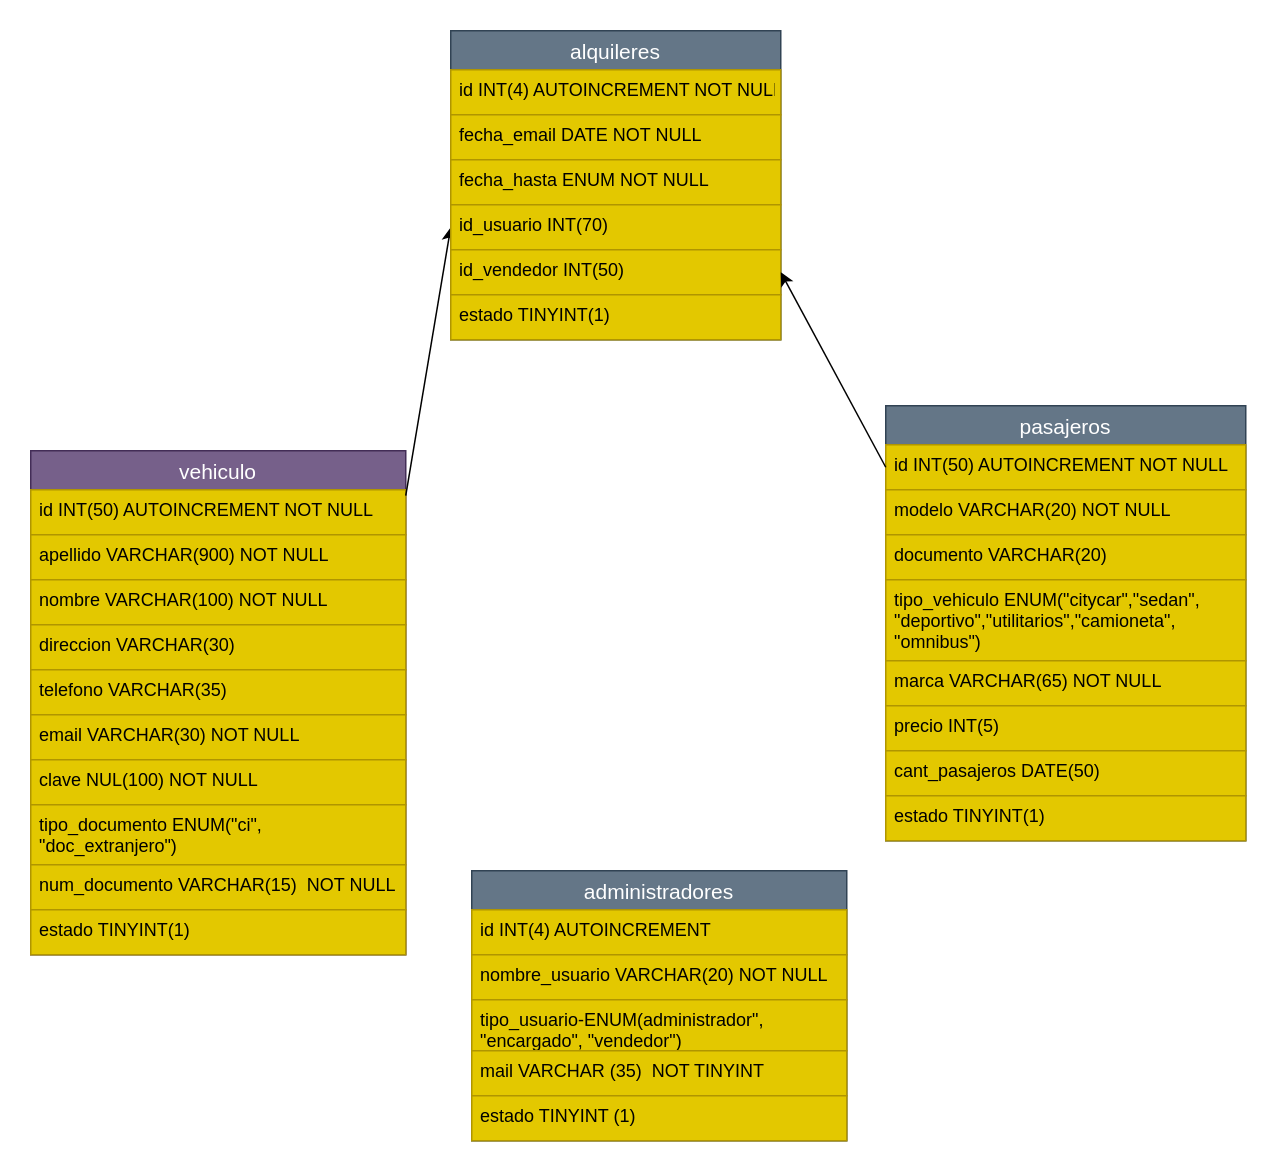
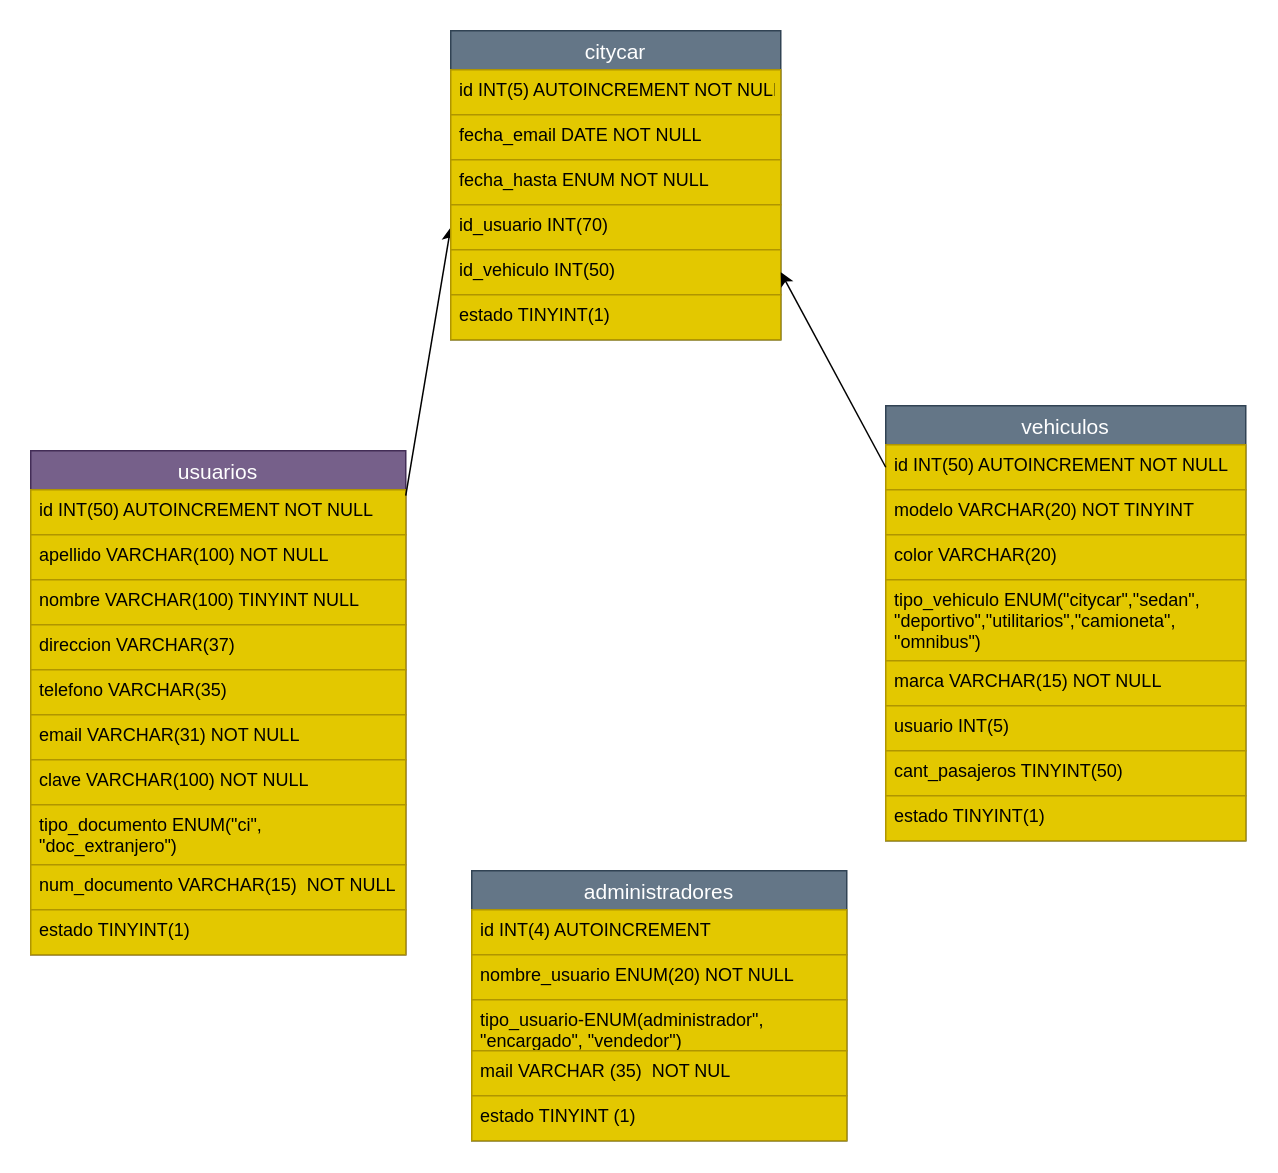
- <mxCell id="23" value="alquileres" style="swimlane;fontStyle=0;childLayout=stackLayout;horizontal=1;startSize=26;horizontalStack=0;resizeParent=1;resizeParentMax=0;resizeLast=0;collapsible=1;marginBottom=0;align=center;fontSize=14;fillColor=#647687;fontColor=#ffffff;strokeColor=#314354;" parent="1" vertex="1"><mxGeometry x="300" y="20" width="220" height="206" as="geometry" /></mxCell>
+ <mxCell id="23" value="citycar" style="swimlane;fontStyle=0;childLayout=stackLayout;horizontal=1;startSize=26;horizontalStack=0;resizeParent=1;resizeParentMax=0;resizeLast=0;collapsible=1;marginBottom=0;align=center;fontSize=14;fillColor=#647687;fontColor=#ffffff;strokeColor=#314354;" parent="1" vertex="1"><mxGeometry x="300" y="20" width="220" height="206" as="geometry" /></mxCell>
- <mxCell id="24" value="id INT(4) AUTOINCREMENT NOT NULL" style="text;strokeColor=#B09500;fillColor=#e3c800;spacingLeft=4;spacingRight=4;overflow=hidden;rotatable=0;points=[[0,0.5],[1,0.5]];portConstraint=eastwest;fontSize=12;fontColor=#000000;" parent="23" vertex="1"><mxGeometry y="26" width="220" height="30" as="geometry" /></mxCell>
+ <mxCell id="24" value="id INT(5) AUTOINCREMENT NOT NULL" style="text;strokeColor=#B09500;fillColor=#e3c800;spacingLeft=4;spacingRight=4;overflow=hidden;rotatable=0;points=[[0,0.5],[1,0.5]];portConstraint=eastwest;fontSize=12;fontColor=#000000;" parent="23" vertex="1"><mxGeometry y="26" width="220" height="30" as="geometry" /></mxCell>
- <mxCell id="28" value="id_vendedor INT(50)" style="text;strokeColor=#B09500;fillColor=#e3c800;spacingLeft=4;spacingRight=4;overflow=hidden;rotatable=0;points=[[0,0.5],[1,0.5]];portConstraint=eastwest;fontSize=12;fontColor=#000000;" parent="23" vertex="1"><mxGeometry y="146" width="220" height="30" as="geometry" /></mxCell>
+ <mxCell id="28" value="id_vehiculo INT(50)" style="text;strokeColor=#B09500;fillColor=#e3c800;spacingLeft=4;spacingRight=4;overflow=hidden;rotatable=0;points=[[0,0.5],[1,0.5]];portConstraint=eastwest;fontSize=12;fontColor=#000000;" parent="23" vertex="1"><mxGeometry y="146" width="220" height="30" as="geometry" /></mxCell>
- <mxCell id="13" value="pasajeros" style="swimlane;fontStyle=0;childLayout=stackLayout;horizontal=1;startSize=26;horizontalStack=0;resizeParent=1;resizeParentMax=0;resizeLast=0;collapsible=1;marginBottom=0;align=center;fontSize=14;fillColor=#647687;fontColor=#ffffff;strokeColor=#314354;" parent="1" vertex="1"><mxGeometry x="590" y="270" width="240" height="290" as="geometry" /></mxCell>
+ <mxCell id="13" value="vehiculos" style="swimlane;fontStyle=0;childLayout=stackLayout;horizontal=1;startSize=26;horizontalStack=0;resizeParent=1;resizeParentMax=0;resizeLast=0;collapsible=1;marginBottom=0;align=center;fontSize=14;fillColor=#647687;fontColor=#ffffff;strokeColor=#314354;" parent="1" vertex="1"><mxGeometry x="590" y="270" width="240" height="290" as="geometry" /></mxCell>
- <mxCell id="2" value="vehiculo" style="swimlane;fontStyle=0;childLayout=stackLayout;horizontal=1;startSize=26;horizontalStack=0;resizeParent=1;resizeParentMax=0;resizeLast=0;collapsible=1;marginBottom=0;align=center;fontSize=14;fillColor=#76608a;fontColor=#ffffff;strokeColor=#432D57;" parent="1" vertex="1"><mxGeometry x="20" y="300" width="250" height="336" as="geometry" /></mxCell>
+ <mxCell id="2" value="usuarios" style="swimlane;fontStyle=0;childLayout=stackLayout;horizontal=1;startSize=26;horizontalStack=0;resizeParent=1;resizeParentMax=0;resizeLast=0;collapsible=1;marginBottom=0;align=center;fontSize=14;fillColor=#76608a;fontColor=#ffffff;strokeColor=#432D57;" parent="1" vertex="1"><mxGeometry x="20" y="300" width="250" height="336" as="geometry" /></mxCell>
- <mxCell id="15" value="modelo VARCHAR(20) NOT NULL" style="text;strokeColor=#B09500;fillColor=#e3c800;spacingLeft=4;spacingRight=4;overflow=hidden;rotatable=0;points=[[0,0.5],[1,0.5]];portConstraint=eastwest;fontSize=12;fontColor=#000000;" parent="13" vertex="1"><mxGeometry y="56" width="240" height="30" as="geometry" /></mxCell>
+ <mxCell id="15" value="modelo VARCHAR(20) NOT TINYINT" style="text;strokeColor=#B09500;fillColor=#e3c800;spacingLeft=4;spacingRight=4;overflow=hidden;rotatable=0;points=[[0,0.5],[1,0.5]];portConstraint=eastwest;fontSize=12;fontColor=#000000;" parent="13" vertex="1"><mxGeometry y="56" width="240" height="30" as="geometry" /></mxCell>
- <mxCell id="4" value="apellido VARCHAR(900) NOT NULL" style="text;strokeColor=#B09500;fillColor=#e3c800;spacingLeft=4;spacingRight=4;overflow=hidden;rotatable=0;points=[[0,0.5],[1,0.5]];portConstraint=eastwest;fontSize=12;fontColor=#000000;" parent="2" vertex="1"><mxGeometry y="56" width="250" height="30" as="geometry" /></mxCell>
+ <mxCell id="4" value="apellido VARCHAR(100) NOT NULL" style="text;strokeColor=#B09500;fillColor=#e3c800;spacingLeft=4;spacingRight=4;overflow=hidden;rotatable=0;points=[[0,0.5],[1,0.5]];portConstraint=eastwest;fontSize=12;fontColor=#000000;" parent="2" vertex="1"><mxGeometry y="56" width="250" height="30" as="geometry" /></mxCell>
- <mxCell id="16" value="documento VARCHAR(20)" style="text;strokeColor=#B09500;fillColor=#e3c800;spacingLeft=4;spacingRight=4;overflow=hidden;rotatable=0;points=[[0,0.5],[1,0.5]];portConstraint=eastwest;fontSize=12;fontColor=#000000;" parent="13" vertex="1"><mxGeometry y="86" width="240" height="30" as="geometry" /></mxCell>
+ <mxCell id="16" value="color VARCHAR(20)" style="text;strokeColor=#B09500;fillColor=#e3c800;spacingLeft=4;spacingRight=4;overflow=hidden;rotatable=0;points=[[0,0.5],[1,0.5]];portConstraint=eastwest;fontSize=12;fontColor=#000000;" parent="13" vertex="1"><mxGeometry y="86" width="240" height="30" as="geometry" /></mxCell>
- <mxCell id="5" value="nombre VARCHAR(100) NOT NULL&#10;    " style="text;strokeColor=#B09500;fillColor=#e3c800;spacingLeft=4;spacingRight=4;overflow=hidden;rotatable=0;points=[[0,0.5],[1,0.5]];portConstraint=eastwest;fontSize=12;fontColor=#000000;" parent="2" vertex="1"><mxGeometry y="86" width="250" height="30" as="geometry" /></mxCell>
+ <mxCell id="5" value="nombre VARCHAR(100) TINYINT NULL&#10;    " style="text;strokeColor=#B09500;fillColor=#e3c800;spacingLeft=4;spacingRight=4;overflow=hidden;rotatable=0;points=[[0,0.5],[1,0.5]];portConstraint=eastwest;fontSize=12;fontColor=#000000;" parent="2" vertex="1"><mxGeometry y="86" width="250" height="30" as="geometry" /></mxCell>
- <mxCell id="6" value="direccion VARCHAR(30)" style="text;strokeColor=#B09500;fillColor=#e3c800;spacingLeft=4;spacingRight=4;overflow=hidden;rotatable=0;points=[[0,0.5],[1,0.5]];portConstraint=eastwest;fontSize=12;fontColor=#000000;" parent="2" vertex="1"><mxGeometry y="116" width="250" height="30" as="geometry" /></mxCell>
+ <mxCell id="6" value="direccion VARCHAR(37)" style="text;strokeColor=#B09500;fillColor=#e3c800;spacingLeft=4;spacingRight=4;overflow=hidden;rotatable=0;points=[[0,0.5],[1,0.5]];portConstraint=eastwest;fontSize=12;fontColor=#000000;" parent="2" vertex="1"><mxGeometry y="116" width="250" height="30" as="geometry" /></mxCell>
- <mxCell id="18" value="marca VARCHAR(65) NOT NULL" style="text;strokeColor=#B09500;fillColor=#e3c800;spacingLeft=4;spacingRight=4;overflow=hidden;rotatable=0;points=[[0,0.5],[1,0.5]];portConstraint=eastwest;fontSize=12;fontColor=#000000;" parent="13" vertex="1"><mxGeometry y="170" width="240" height="30" as="geometry" /></mxCell>
+ <mxCell id="18" value="marca VARCHAR(15) NOT NULL" style="text;strokeColor=#B09500;fillColor=#e3c800;spacingLeft=4;spacingRight=4;overflow=hidden;rotatable=0;points=[[0,0.5],[1,0.5]];portConstraint=eastwest;fontSize=12;fontColor=#000000;" parent="13" vertex="1"><mxGeometry y="170" width="240" height="30" as="geometry" /></mxCell>
- <mxCell id="19" value="precio INT(5)" style="text;strokeColor=#B09500;fillColor=#e3c800;spacingLeft=4;spacingRight=4;overflow=hidden;rotatable=0;points=[[0,0.5],[1,0.5]];portConstraint=eastwest;fontSize=12;fontColor=#000000;" parent="13" vertex="1"><mxGeometry y="200" width="240" height="30" as="geometry" /></mxCell>
+ <mxCell id="19" value="usuario INT(5)" style="text;strokeColor=#B09500;fillColor=#e3c800;spacingLeft=4;spacingRight=4;overflow=hidden;rotatable=0;points=[[0,0.5],[1,0.5]];portConstraint=eastwest;fontSize=12;fontColor=#000000;" parent="13" vertex="1"><mxGeometry y="200" width="240" height="30" as="geometry" /></mxCell>
- <mxCell id="8" value="email VARCHAR(30) NOT NULL" style="text;strokeColor=#B09500;fillColor=#e3c800;spacingLeft=4;spacingRight=4;overflow=hidden;rotatable=0;points=[[0,0.5],[1,0.5]];portConstraint=eastwest;fontSize=12;fontColor=#000000;" parent="2" vertex="1"><mxGeometry y="176" width="250" height="30" as="geometry" /></mxCell>
+ <mxCell id="8" value="email VARCHAR(31) NOT NULL" style="text;strokeColor=#B09500;fillColor=#e3c800;spacingLeft=4;spacingRight=4;overflow=hidden;rotatable=0;points=[[0,0.5],[1,0.5]];portConstraint=eastwest;fontSize=12;fontColor=#000000;" parent="2" vertex="1"><mxGeometry y="176" width="250" height="30" as="geometry" /></mxCell>
- <mxCell id="20" value="cant_pasajeros DATE(50)" style="text;strokeColor=#B09500;fillColor=#e3c800;spacingLeft=4;spacingRight=4;overflow=hidden;rotatable=0;points=[[0,0.5],[1,0.5]];portConstraint=eastwest;fontSize=12;fontColor=#000000;" parent="13" vertex="1"><mxGeometry y="230" width="240" height="30" as="geometry" /></mxCell>
+ <mxCell id="20" value="cant_pasajeros TINYINT(50)" style="text;strokeColor=#B09500;fillColor=#e3c800;spacingLeft=4;spacingRight=4;overflow=hidden;rotatable=0;points=[[0,0.5],[1,0.5]];portConstraint=eastwest;fontSize=12;fontColor=#000000;" parent="13" vertex="1"><mxGeometry y="230" width="240" height="30" as="geometry" /></mxCell>
- <mxCell id="9" value="clave NUL(100) NOT NULL" style="text;strokeColor=#B09500;fillColor=#e3c800;spacingLeft=4;spacingRight=4;overflow=hidden;rotatable=0;points=[[0,0.5],[1,0.5]];portConstraint=eastwest;fontSize=12;fontColor=#000000;" vertex="1" parent="2"><mxGeometry y="206" width="250" height="30" as="geometry" /></mxCell>
+ <mxCell id="9" value="clave VARCHAR(100) NOT NULL" style="text;strokeColor=#B09500;fillColor=#e3c800;spacingLeft=4;spacingRight=4;overflow=hidden;rotatable=0;points=[[0,0.5],[1,0.5]];portConstraint=eastwest;fontSize=12;fontColor=#000000;" vertex="1" parent="2"><mxGeometry y="206" width="250" height="30" as="geometry" /></mxCell>
- <mxCell id="32" value="nombre_usuario VARCHAR(20) NOT NULL" style="text;strokeColor=#B09500;fillColor=#e3c800;spacingLeft=4;spacingRight=4;overflow=hidden;rotatable=0;points=[[0,0.5],[1,0.5]];portConstraint=eastwest;fontSize=12;fontColor=#000000;" parent="30" vertex="1"><mxGeometry y="56" width="250" height="30" as="geometry" /></mxCell>
+ <mxCell id="32" value="nombre_usuario ENUM(20) NOT NULL" style="text;strokeColor=#B09500;fillColor=#e3c800;spacingLeft=4;spacingRight=4;overflow=hidden;rotatable=0;points=[[0,0.5],[1,0.5]];portConstraint=eastwest;fontSize=12;fontColor=#000000;" parent="30" vertex="1"><mxGeometry y="56" width="250" height="30" as="geometry" /></mxCell>
- <mxCell id="34" value="mail VARCHAR (35)  NOT TINYINT" style="text;strokeColor=#B09500;fillColor=#e3c800;spacingLeft=4;spacingRight=4;overflow=hidden;rotatable=0;points=[[0,0.5],[1,0.5]];portConstraint=eastwest;fontSize=12;fontColor=#000000;" parent="30" vertex="1"><mxGeometry y="120" width="250" height="30" as="geometry" /></mxCell>
+ <mxCell id="34" value="mail VARCHAR (35)  NOT NUL" style="text;strokeColor=#B09500;fillColor=#e3c800;spacingLeft=4;spacingRight=4;overflow=hidden;rotatable=0;points=[[0,0.5],[1,0.5]];portConstraint=eastwest;fontSize=12;fontColor=#000000;" parent="30" vertex="1"><mxGeometry y="120" width="250" height="30" as="geometry" /></mxCell>
